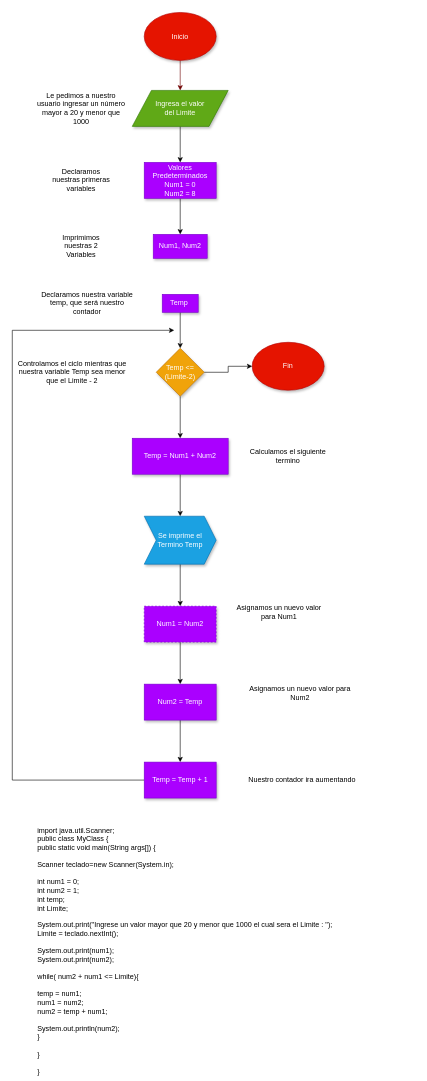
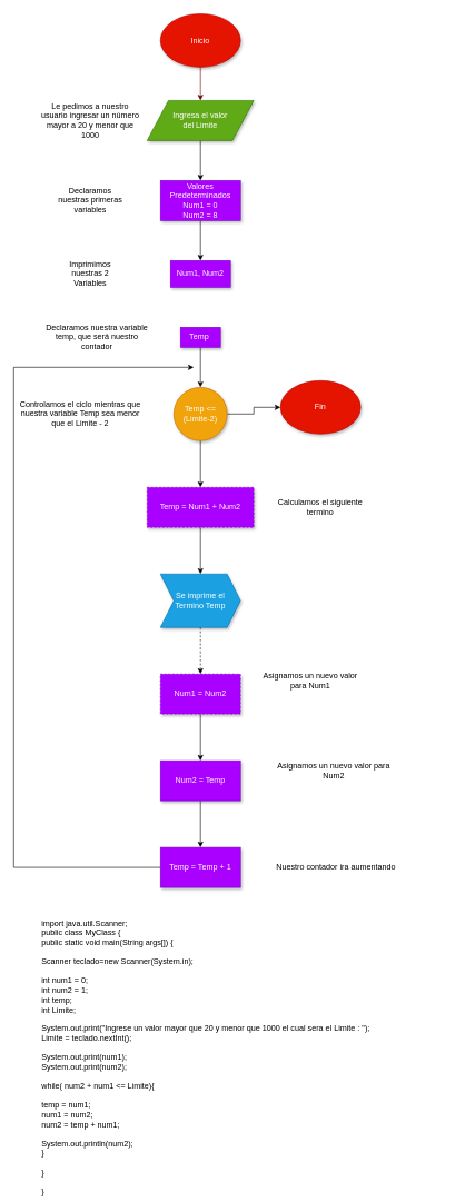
- <mxCell id="17" value="Temp &amp;lt;= &lt;br&gt;(Limite-2)" style="rhombus;whiteSpace=wrap;html=1;shadow=1;strokeColor=#BD7000;fillColor=#f0a30a;fontColor=#ffffff;" vertex="1" parent="1"><mxGeometry x="260" y="580" width="80" height="80" as="geometry" /></mxCell>
+ <mxCell id="17" value="Temp &amp;lt;= &lt;br&gt;(Limite-2)" style="ellipse;whiteSpace=wrap;html=1;shadow=1;strokeColor=#BD7000;fillColor=#f0a30a;fontColor=#ffffff;" vertex="1" parent="1"><mxGeometry x="260" y="580" width="80" height="80" as="geometry" /></mxCell>
- <mxCell id="20" value="Temp = Num1 + Num2" style="rounded=0;whiteSpace=wrap;html=1;shadow=1;strokeColor=#7700CC;fillColor=#aa00ff;fontColor=#ffffff;" vertex="1" parent="1"><mxGeometry x="220" y="730" width="160" height="60" as="geometry" /></mxCell>
+ <mxCell id="20" value="Temp = Num1 + Num2" style="rounded=0;whiteSpace=wrap;html=1;shadow=1;strokeColor=#7700CC;fillColor=#aa00ff;fontColor=#ffffff;dashed=1;" vertex="1" parent="1"><mxGeometry x="220" y="730" width="160" height="60" as="geometry" /></mxCell>
- <mxCell id="23" value="" style="edgeStyle=orthogonalEdgeStyle;rounded=0;orthogonalLoop=1;jettySize=auto;html=1;" edge="1" parent="1" source="24" target="26"><mxGeometry relative="1" as="geometry" /></mxCell>
+ <mxCell id="23" value="" style="edgeStyle=orthogonalEdgeStyle;rounded=0;orthogonalLoop=1;jettySize=auto;html=1;dashed=1;" edge="1" parent="1" source="24" target="26"><mxGeometry relative="1" as="geometry" /></mxCell>
